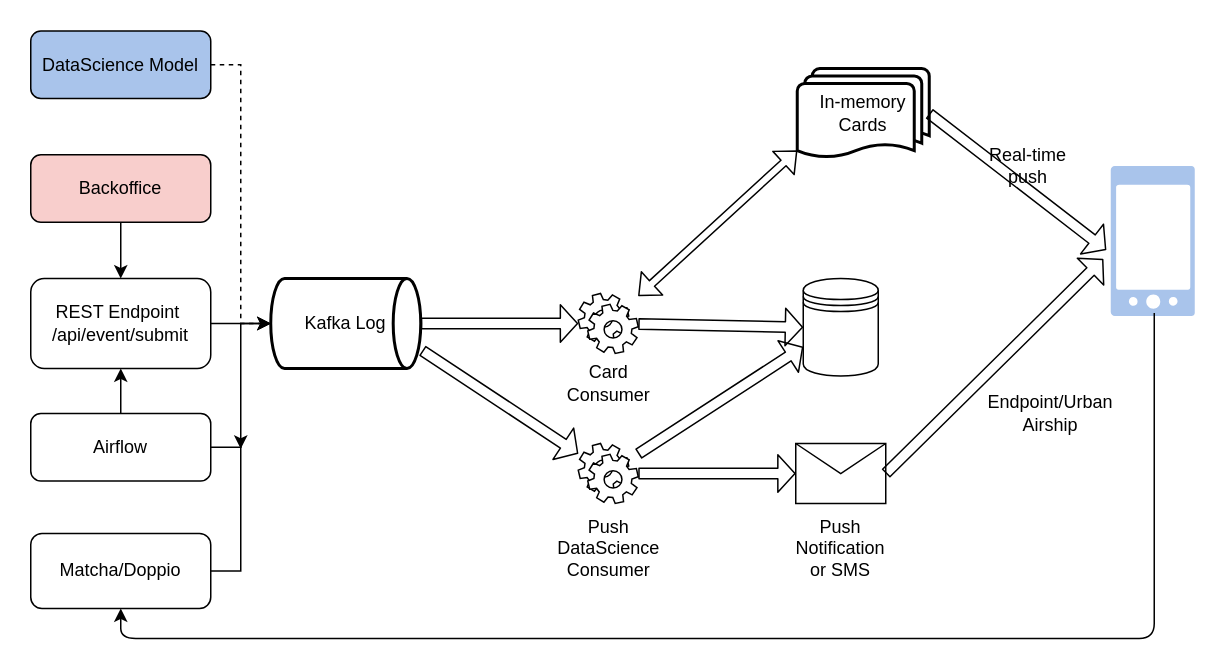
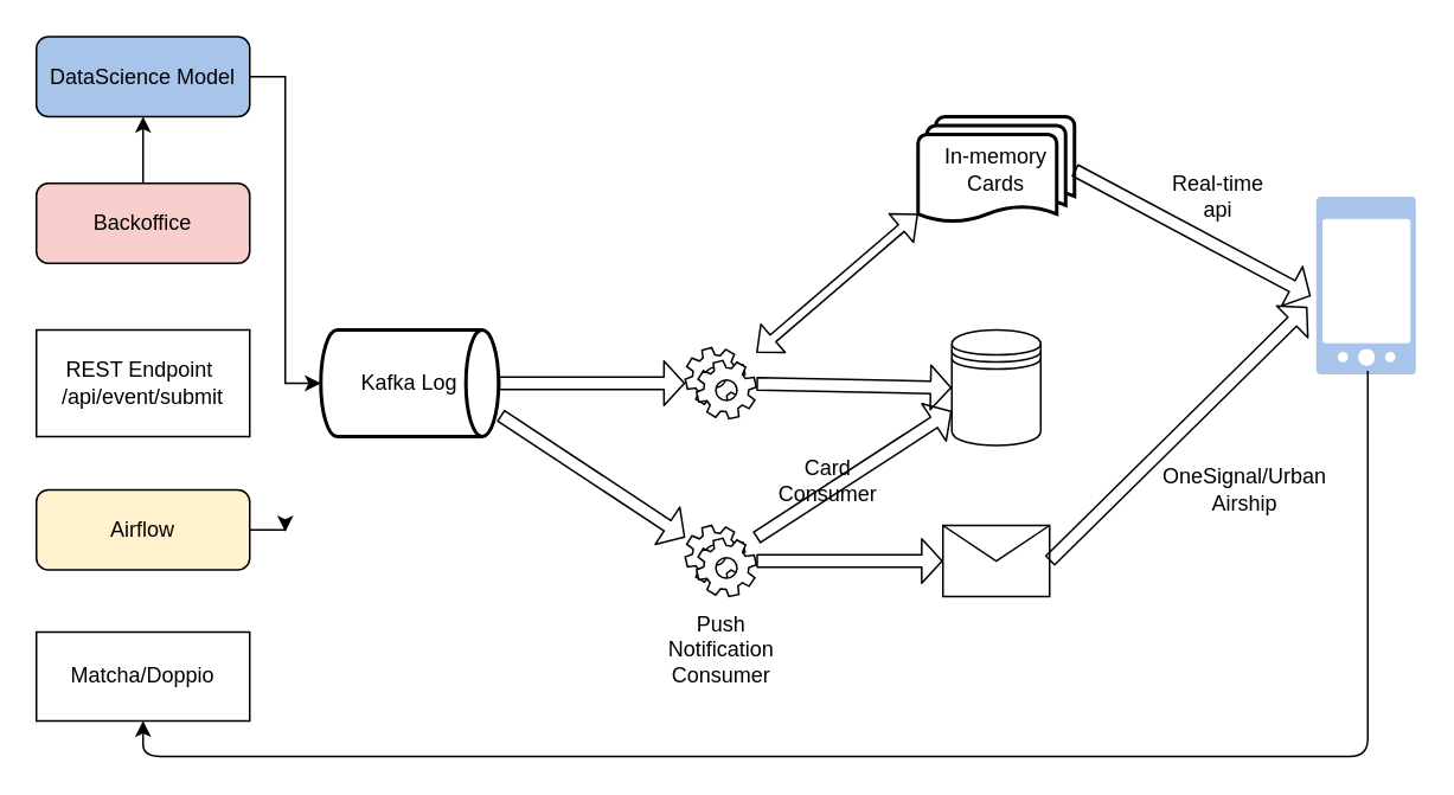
- <mxCell id="9" value="In-memory Cards" style="strokeWidth=2;html=1;shape=mxgraph.flowchart.multi-document;whiteSpace=wrap;" vertex="1" parent="1"><mxGeometry x="531" y="45" width="88" height="60" as="geometry" /></mxCell>
+ <mxCell id="9" value="In-memory Cards" style="strokeWidth=2;html=1;shape=mxgraph.flowchart.multi-document;whiteSpace=wrap;" vertex="1" parent="1"><mxGeometry x="516" y="65" width="88" height="60" as="geometry" /></mxCell>
- <mxCell id="28" value="Real-time push" style="text;html=1;strokeColor=none;fillColor=none;align=center;verticalAlign=middle;whiteSpace=wrap;rounded=0;" vertex="1" parent="1"><mxGeometry x="650" y="100" width="70" height="20" as="geometry" /></mxCell>
+ <mxCell id="28" value="Real-time api" style="text;html=1;strokeColor=none;fillColor=none;align=center;verticalAlign=middle;whiteSpace=wrap;rounded=0;" vertex="1" parent="1"><mxGeometry x="650" y="100" width="70" height="20" as="geometry" /></mxCell>
- <mxCell id="31" value="" style="edgeStyle=orthogonalEdgeStyle;rounded=0;orthogonalLoop=1;jettySize=auto;html=1;entryX=0;entryY=0.5;entryDx=0;entryDy=0;entryPerimeter=0;dashed=1;" edge="1" parent="1" source="32" target="2"><mxGeometry relative="1" as="geometry"><mxPoint x="220" y="42.5" as="targetPoint" /></mxGeometry></mxCell>
+ <mxCell id="31" value="" style="edgeStyle=orthogonalEdgeStyle;rounded=0;orthogonalLoop=1;jettySize=auto;html=1;entryX=0;entryY=0.5;entryDx=0;entryDy=0;entryPerimeter=0;" edge="1" parent="1" source="32" target="2"><mxGeometry relative="1" as="geometry"><mxPoint x="220" y="42.5" as="targetPoint" /></mxGeometry></mxCell>
- <mxCell id="26" value="" style="edgeStyle=orthogonalEdgeStyle;rounded=0;orthogonalLoop=1;jettySize=auto;html=1;entryX=0.5;entryY=0;entryDx=0;entryDy=0;" edge="1" parent="1" source="27" target="7"><mxGeometry relative="1" as="geometry"><mxPoint x="220" y="57.5" as="targetPoint" /></mxGeometry></mxCell>
+ <mxCell id="26" value="" style="edgeStyle=orthogonalEdgeStyle;rounded=0;orthogonalLoop=1;jettySize=auto;html=1;" edge="1" parent="1" source="27" target="32"><mxGeometry relative="1" as="geometry"><mxPoint x="220" y="57.5" as="targetPoint" /></mxGeometry></mxCell>
- <mxCell id="7" value="REST Endpoint&amp;nbsp;&lt;br&gt;/api/event/submit" style="rounded=1;whiteSpace=wrap;html=1;" vertex="1" parent="1"><mxGeometry x="20" y="185" width="120" height="60" as="geometry" /></mxCell>
+ <mxCell id="7" value="REST Endpoint&amp;nbsp;&lt;br&gt;/api/event/submit" style="whiteSpace=wrap;html=1;rounded=0;" vertex="1" parent="1"><mxGeometry x="20" y="185" width="120" height="60" as="geometry" /></mxCell>
- <mxCell id="6" value="" style="edgeStyle=orthogonalEdgeStyle;rounded=0;orthogonalLoop=1;jettySize=auto;html=1;" edge="1" parent="1" source="7" target="2"><mxGeometry relative="1" as="geometry" /></mxCell>
- <mxCell id="16" value="Card&lt;br&gt;Consumer" style="text;html=1;strokeColor=none;fillColor=none;align=center;verticalAlign=middle;whiteSpace=wrap;rounded=0;" vertex="1" parent="1"><mxGeometry x="377.5" y="245" width="55" height="20" as="geometry" /></mxCell>
+ <mxCell id="16" value="Card&lt;br&gt;Consumer" style="text;html=1;strokeColor=none;fillColor=none;align=center;verticalAlign=middle;whiteSpace=wrap;rounded=0;" vertex="1" parent="1"><mxGeometry x="437.5" y="260" width="55" height="20" as="geometry" /></mxCell>
- <mxCell id="20" value="" style="edgeStyle=orthogonalEdgeStyle;rounded=0;orthogonalLoop=1;jettySize=auto;html=1;" edge="1" parent="1" source="22" target="7"><mxGeometry relative="1" as="geometry" /></mxCell>
- <mxCell id="29" value="Endpoint/Urban Airship" style="text;html=1;strokeColor=none;fillColor=none;align=center;verticalAlign=middle;whiteSpace=wrap;rounded=0;" vertex="1" parent="1"><mxGeometry x="680" y="265" width="40" height="20" as="geometry" /></mxCell>
+ <mxCell id="29" value="OneSignal/Urban Airship" style="text;html=1;strokeColor=none;fillColor=none;align=center;verticalAlign=middle;whiteSpace=wrap;rounded=0;" vertex="1" parent="1"><mxGeometry x="680" y="265" width="40" height="20" as="geometry" /></mxCell>
- <mxCell id="22" value="Airflow" style="rounded=1;whiteSpace=wrap;html=1;" vertex="1" parent="1"><mxGeometry x="20" y="275" width="120" height="45" as="geometry" /></mxCell>
+ <mxCell id="22" value="Airflow" style="rounded=1;whiteSpace=wrap;html=1;fillColor=#fff2cc;" vertex="1" parent="1"><mxGeometry x="20" y="275" width="120" height="45" as="geometry" /></mxCell>
- <mxCell id="24" value="" style="edgeStyle=orthogonalEdgeStyle;rounded=0;orthogonalLoop=1;jettySize=auto;html=1;entryX=0;entryY=0.5;entryDx=0;entryDy=0;entryPerimeter=0;" edge="1" parent="1" source="25" target="2"><mxGeometry relative="1" as="geometry"><mxPoint x="230" y="290" as="targetPoint" /><Array as="points"><mxPoint x="160" y="380" /><mxPoint x="160" y="215" /></Array></mxGeometry></mxCell>
- <mxCell id="19" value="Push DataScience&lt;br&gt;Consumer" style="text;html=1;strokeColor=none;fillColor=none;align=center;verticalAlign=middle;whiteSpace=wrap;rounded=0;" vertex="1" parent="1"><mxGeometry x="377.5" y="355" width="55" height="20" as="geometry" /></mxCell>
+ <mxCell id="19" value="Push Notification&lt;br&gt;Consumer" style="text;html=1;strokeColor=none;fillColor=none;align=center;verticalAlign=middle;whiteSpace=wrap;rounded=0;" vertex="1" parent="1"><mxGeometry x="377.5" y="355" width="55" height="20" as="geometry" /></mxCell>
- <mxCell id="8" value="Push Notification or&amp;nbsp;SMS" style="text;html=1;strokeColor=none;fillColor=none;align=center;verticalAlign=middle;whiteSpace=wrap;rounded=0;" vertex="1" parent="1"><mxGeometry x="540" y="355" width="40" height="20" as="geometry" /></mxCell>
- <mxCell id="25" value="Matcha/Doppio" style="rounded=1;whiteSpace=wrap;html=1;" vertex="1" parent="1"><mxGeometry x="20" y="355" width="120" height="50" as="geometry" /></mxCell>
+ <mxCell id="25" value="Matcha/Doppio" style="whiteSpace=wrap;html=1;rounded=0;" vertex="1" parent="1"><mxGeometry x="20" y="355" width="120" height="50" as="geometry" /></mxCell>
